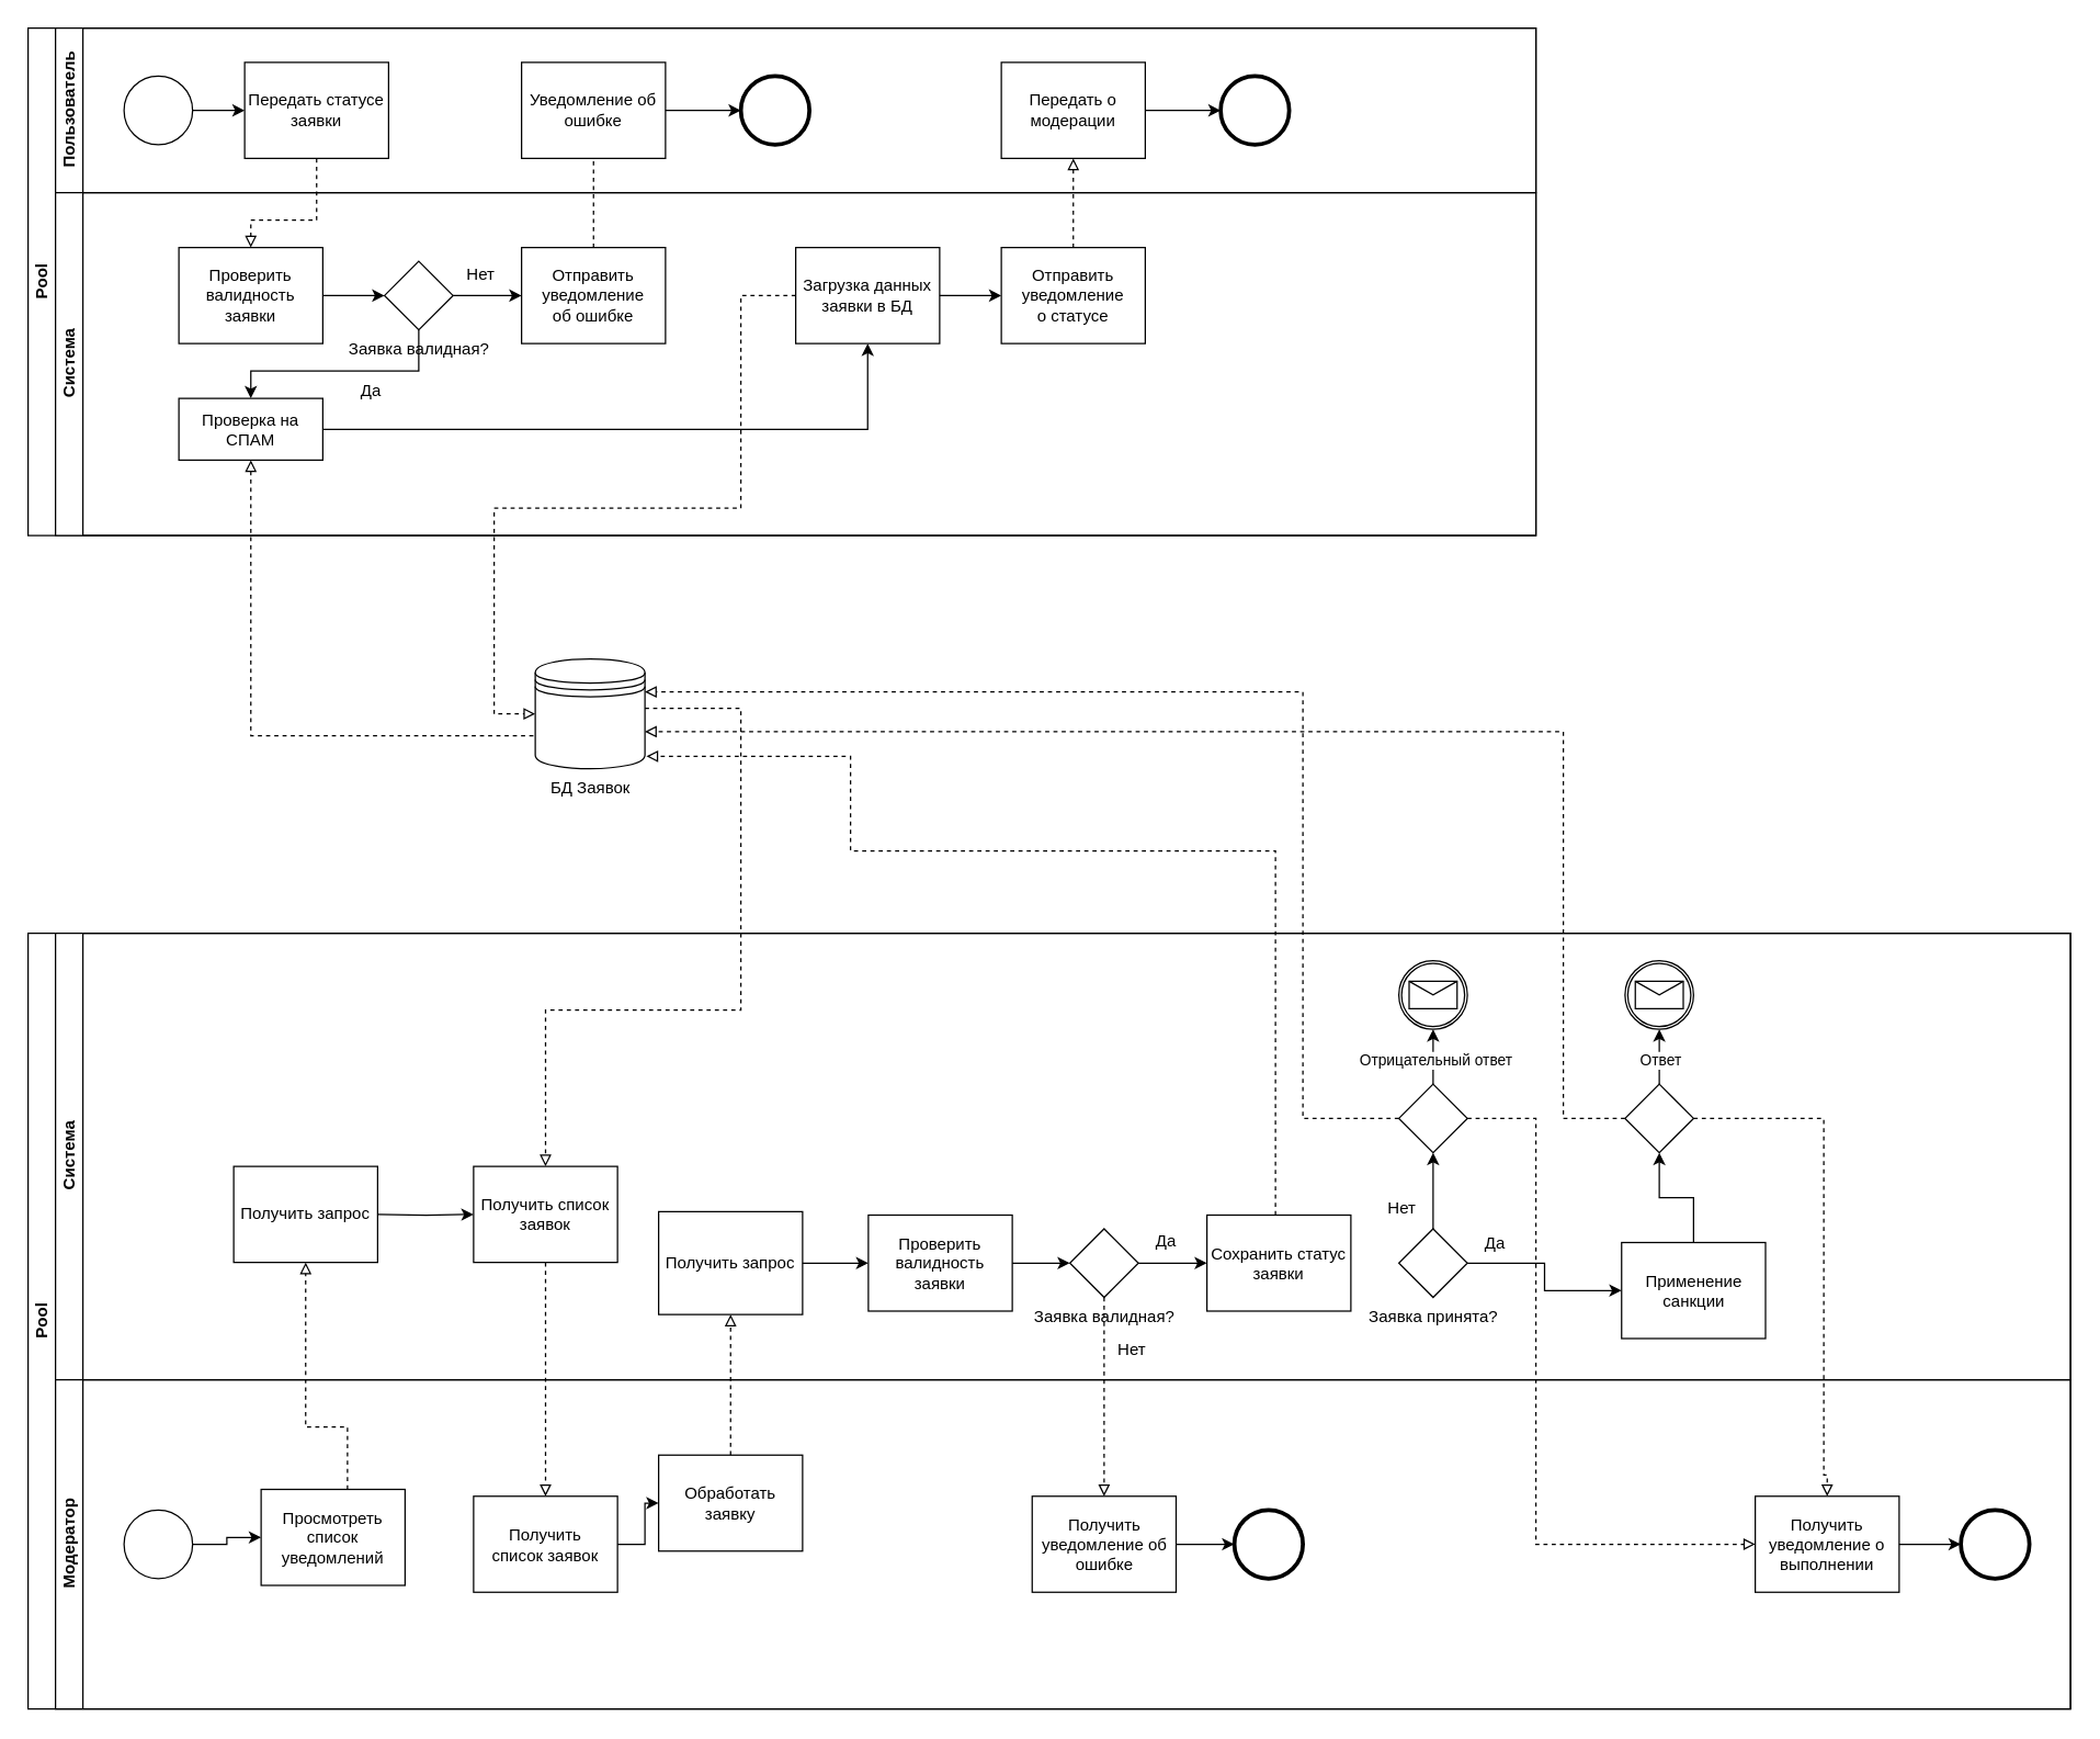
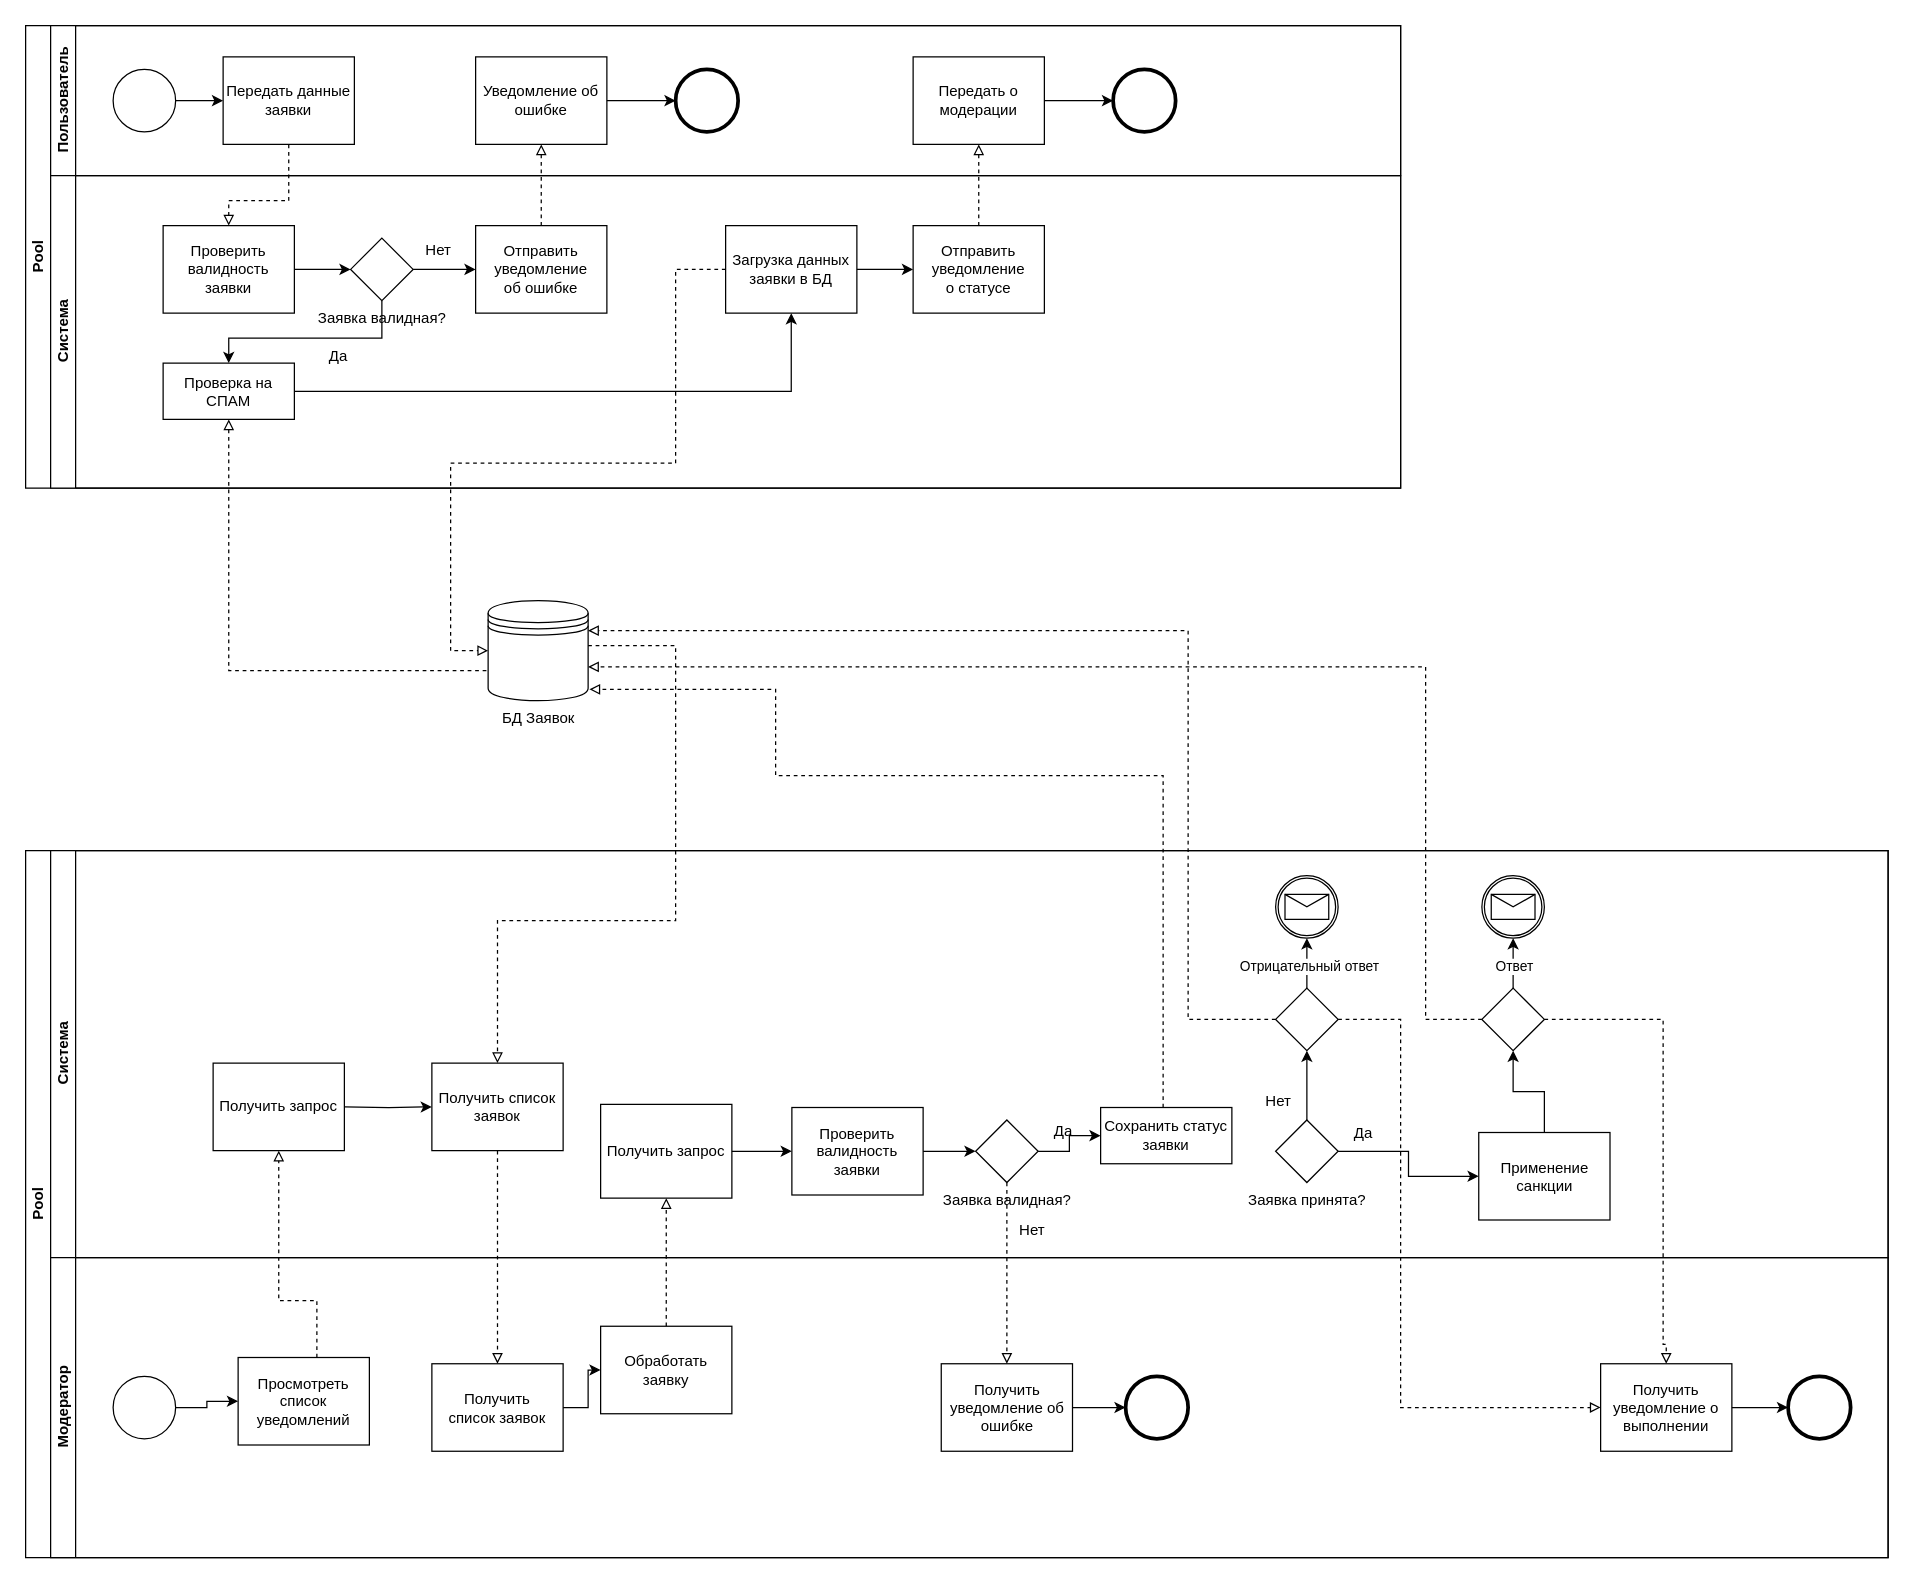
- <mxCell id="5" value="Передать статусе заявки" style="points=[[0.25,0,0],[0.5,0,0],[0.75,0,0],[1,0.25,0],[1,0.5,0],[1,0.75,0],[0.75,1,0],[0.5,1,0],[0.25,1,0],[0,0.75,0],[0,0.5,0],[0,0.25,0]];shape=mxgraph.bpmn.task2;whiteSpace=wrap;rectStyle=rounded;size=10;html=1;container=1;expand=0;collapsible=0;taskMarker=user;" parent="3" vertex="1"><mxGeometry x="138" y="25" width="105" height="70" as="geometry" /></mxCell>
+ <mxCell id="5" value="Передать данные заявки" style="points=[[0.25,0,0],[0.5,0,0],[0.75,0,0],[1,0.25,0],[1,0.5,0],[1,0.75,0],[0.75,1,0],[0.5,1,0],[0.25,1,0],[0,0.75,0],[0,0.5,0],[0,0.25,0]];shape=mxgraph.bpmn.task2;whiteSpace=wrap;rectStyle=rounded;size=10;html=1;container=1;expand=0;collapsible=0;taskMarker=user;" parent="3" vertex="1"><mxGeometry x="138" y="25" width="105" height="70" as="geometry" /></mxCell>
- <mxCell id="30" style="edgeStyle=orthogonalEdgeStyle;rounded=0;orthogonalLoop=1;jettySize=auto;html=1;entryX=0.5;entryY=1;entryDx=0;entryDy=0;entryPerimeter=0;dashed=1;endArrow=none;endFill=0;" edge="1" parent="2" source="27" target="11"><mxGeometry relative="1" as="geometry" /></mxCell>
+ <mxCell id="30" style="edgeStyle=orthogonalEdgeStyle;rounded=0;orthogonalLoop=1;jettySize=auto;html=1;entryX=0.5;entryY=1;entryDx=0;entryDy=0;entryPerimeter=0;dashed=1;endArrow=block;endFill=0;" edge="1" parent="2" source="27" target="11"><mxGeometry relative="1" as="geometry" /></mxCell>
- <mxCell id="57" value="Сохранить статус заявки" style="points=[[0.25,0,0],[0.5,0,0],[0.75,0,0],[1,0.25,0],[1,0.5,0],[1,0.75,0],[0.75,1,0],[0.5,1,0],[0.25,1,0],[0,0.75,0],[0,0.5,0],[0,0.25,0]];shape=mxgraph.bpmn.task2;whiteSpace=wrap;rectStyle=rounded;size=10;html=1;container=1;expand=0;collapsible=0;taskMarker=service;" parent="39" vertex="1"><mxGeometry x="840" y="205.5" width="105" height="70" as="geometry" /></mxCell>
+ <mxCell id="57" value="Сохранить статус заявки" style="points=[[0.25,0,0],[0.5,0,0],[0.75,0,0],[1,0.25,0],[1,0.5,0],[1,0.75,0],[0.75,1,0],[0.5,1,0],[0.25,1,0],[0,0.75,0],[0,0.5,0],[0,0.25,0]];shape=mxgraph.bpmn.task2;whiteSpace=wrap;rectStyle=rounded;size=10;html=1;container=1;expand=0;collapsible=0;taskMarker=service;" parent="39" vertex="1"><mxGeometry x="840" y="205.5" width="105" height="45" as="geometry" /></mxCell>
